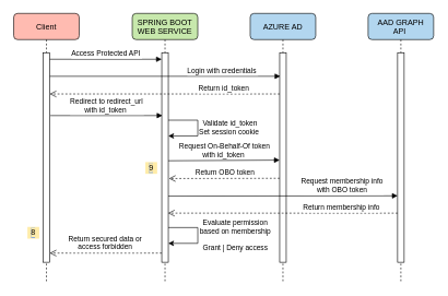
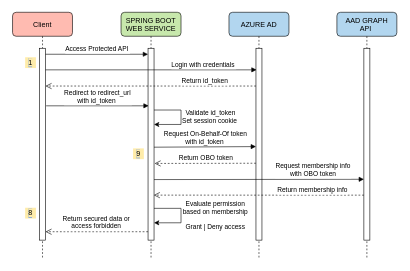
+ <mxCell id="14" value="&lt;span style=&quot;background-color: rgb(255 , 236 , 169)&quot;&gt;1&lt;/span&gt;" style="rounded=0;whiteSpace=wrap;html=1;labelBackgroundColor=#4A86FF;fillColor=#FFECA9;strokeColor=none;" parent="1" vertex="1"><mxGeometry x="41" y="95" width="18" height="18" as="geometry" /></mxCell>
